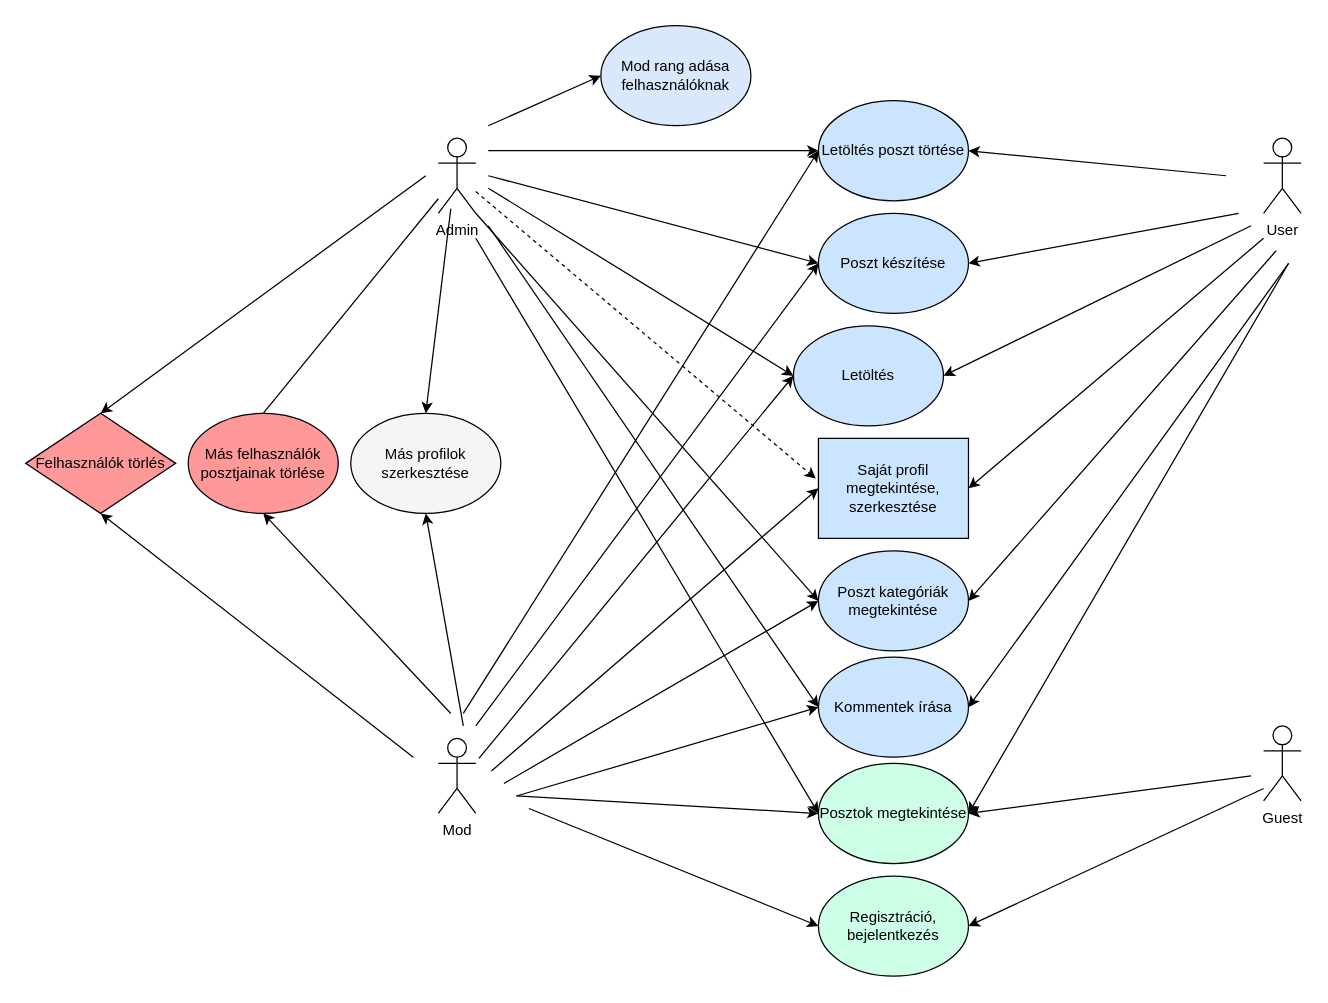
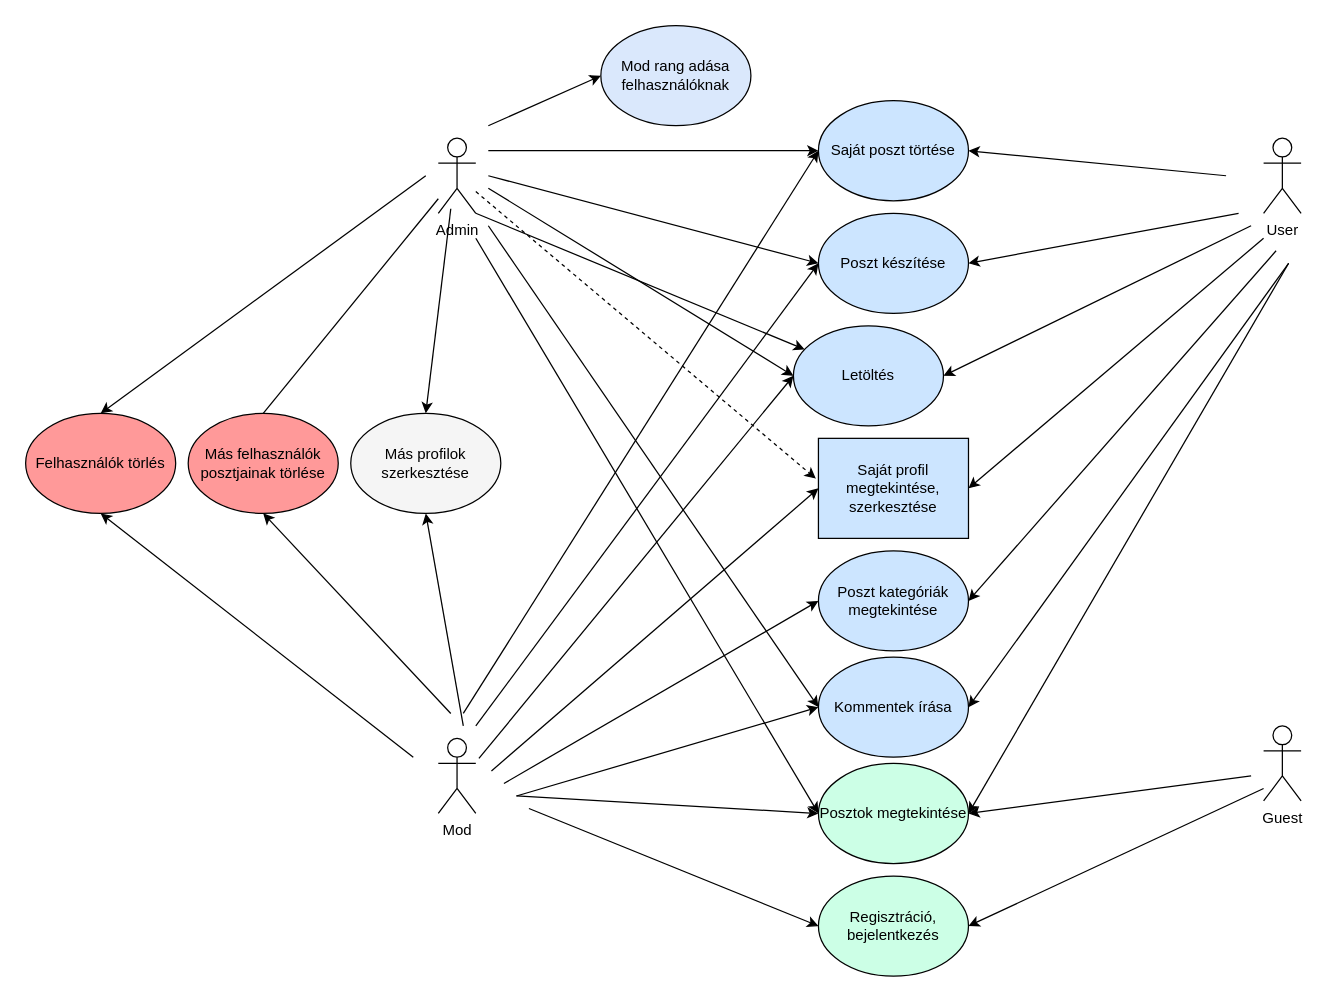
- <mxCell id="22" value="Letöltés poszt törtése" style="ellipse;whiteSpace=wrap;html=1;fillColor=#CCE5FF;" vertex="1" parent="1"><mxGeometry x="654" y="80" width="120" height="80" as="geometry" /></mxCell>
+ <mxCell id="22" value="Saját poszt törtése" style="ellipse;whiteSpace=wrap;html=1;fillColor=#CCE5FF;" vertex="1" parent="1"><mxGeometry x="654" y="80" width="120" height="80" as="geometry" /></mxCell>
- <mxCell id="17" value="" style="endArrow=classic;html=1;rounded=0;entryX=0;entryY=0.5;entryDx=0;entryDy=0;exitX=1;exitY=1;exitDx=0;exitDy=0;exitPerimeter=0;" edge="1" parent="1" source="2" target="9"><mxGeometry width="50" height="50" relative="1" as="geometry"><mxPoint x="410" y="175.709" as="sourcePoint" /><mxPoint x="661.96" y="452.24" as="targetPoint" /></mxGeometry></mxCell>
+ <mxCell id="17" value="" style="endArrow=classic;html=1;rounded=0;exitX=1;exitY=1;exitDx=0;exitDy=0;exitPerimeter=0;" edge="1" parent="1" source="2" target="7"><mxGeometry width="50" height="50" relative="1" as="geometry"><mxPoint x="410" y="175.709" as="sourcePoint" /><mxPoint x="661.96" y="452.24" as="targetPoint" /></mxGeometry></mxCell>
- <mxCell id="42" value="Felhasználók törlés" style="rhombus;whiteSpace=wrap;html=1;fillColor=#FF9999;" vertex="1" parent="1"><mxGeometry x="20" y="330" width="120" height="80" as="geometry" /></mxCell>
+ <mxCell id="42" value="Felhasználók törlés" style="ellipse;whiteSpace=wrap;html=1;fillColor=#FF9999;" vertex="1" parent="1"><mxGeometry x="20" y="330" width="120" height="80" as="geometry" /></mxCell>
